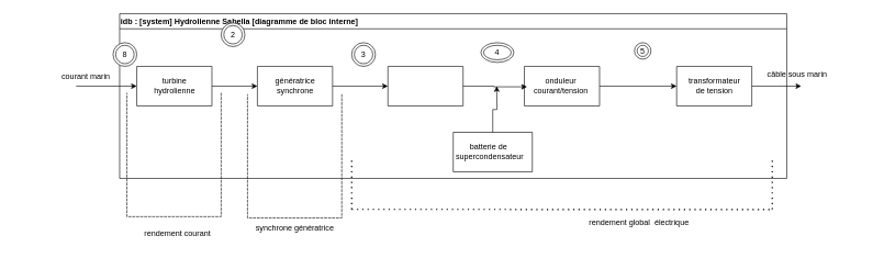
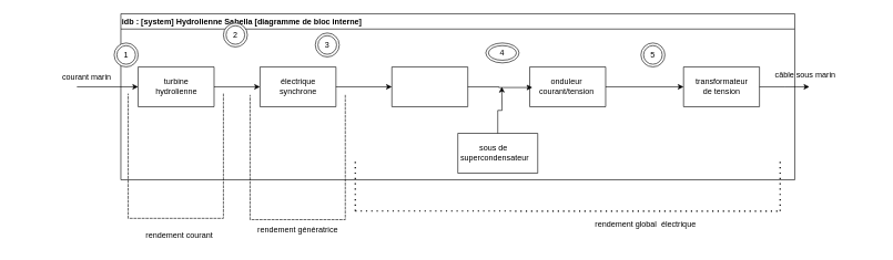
- <mxCell id="25" value="5" style="ellipse;shape=doubleEllipse;whiteSpace=wrap;html=1;aspect=fixed;" vertex="1" parent="2"><mxGeometry x="781" y="44" width="25" height="25" as="geometry" /></mxCell>
+ <mxCell id="25" value="5" style="ellipse;shape=doubleEllipse;whiteSpace=wrap;html=1;aspect=fixed;" vertex="1" parent="2"><mxGeometry x="781" y="44" width="36" height="36" as="geometry" /></mxCell>
- <mxCell id="21" value="8" style="ellipse;shape=doubleEllipse;whiteSpace=wrap;html=1;aspect=fixed;" vertex="1" parent="2"><mxGeometry x="-10" y="44" width="36" height="36" as="geometry" /></mxCell>
+ <mxCell id="21" value="1" style="ellipse;shape=doubleEllipse;whiteSpace=wrap;html=1;aspect=fixed;" vertex="1" parent="2"><mxGeometry x="-10" y="44" width="36" height="36" as="geometry" /></mxCell>
- <mxCell id="23" value="3" style="ellipse;shape=doubleEllipse;whiteSpace=wrap;html=1;aspect=fixed;" vertex="1" parent="2"><mxGeometry x="352" y="44" width="36" height="36" as="geometry" /></mxCell>
+ <mxCell id="23" value="3" style="ellipse;shape=doubleEllipse;whiteSpace=wrap;html=1;aspect=fixed;" vertex="1" parent="2"><mxGeometry x="292" y="29" width="36" height="36" as="geometry" /></mxCell>
- <mxCell id="8" value="génératrice&lt;br&gt;synchrone" style="text;html=1;align=center;verticalAlign=middle;resizable=0;points=[];autosize=1;strokeColor=none;fillColor=none;" vertex="1" parent="7"><mxGeometry x="17" y="10" width="80" height="40" as="geometry" /></mxCell>
+ <mxCell id="8" value="électrique&lt;br&gt;synchrone" style="text;html=1;align=center;verticalAlign=middle;resizable=0;points=[];autosize=1;strokeColor=none;fillColor=none;" vertex="1" parent="7"><mxGeometry x="17" y="10" width="80" height="40" as="geometry" /></mxCell>
- <mxCell id="11" value="batterie de&amp;nbsp;&lt;br&gt;supercondensateur" style="text;html=1;align=center;verticalAlign=middle;resizable=0;points=[];autosize=1;strokeColor=none;fillColor=none;" vertex="1" parent="10"><mxGeometry x="-10" y="10" width="130" height="40" as="geometry" /></mxCell>
+ <mxCell id="11" value="sous de&amp;nbsp;&lt;br&gt;supercondensateur" style="text;html=1;align=center;verticalAlign=middle;resizable=0;points=[];autosize=1;strokeColor=none;fillColor=none;" vertex="1" parent="10"><mxGeometry x="-10" y="10" width="130" height="40" as="geometry" /></mxCell>
- <mxCell id="33" value="synchrone génératrice" style="text;html=1;strokeColor=none;fillColor=none;align=center;verticalAlign=middle;whiteSpace=wrap;rounded=0;" vertex="1" parent="1"><mxGeometry x="336.5" y="330" width="220" height="30" as="geometry" /></mxCell>
+ <mxCell id="33" value="rendement génératrice" style="text;html=1;strokeColor=none;fillColor=none;align=center;verticalAlign=middle;whiteSpace=wrap;rounded=0;" vertex="1" parent="1"><mxGeometry x="336.5" y="330" width="220" height="30" as="geometry" /></mxCell>
